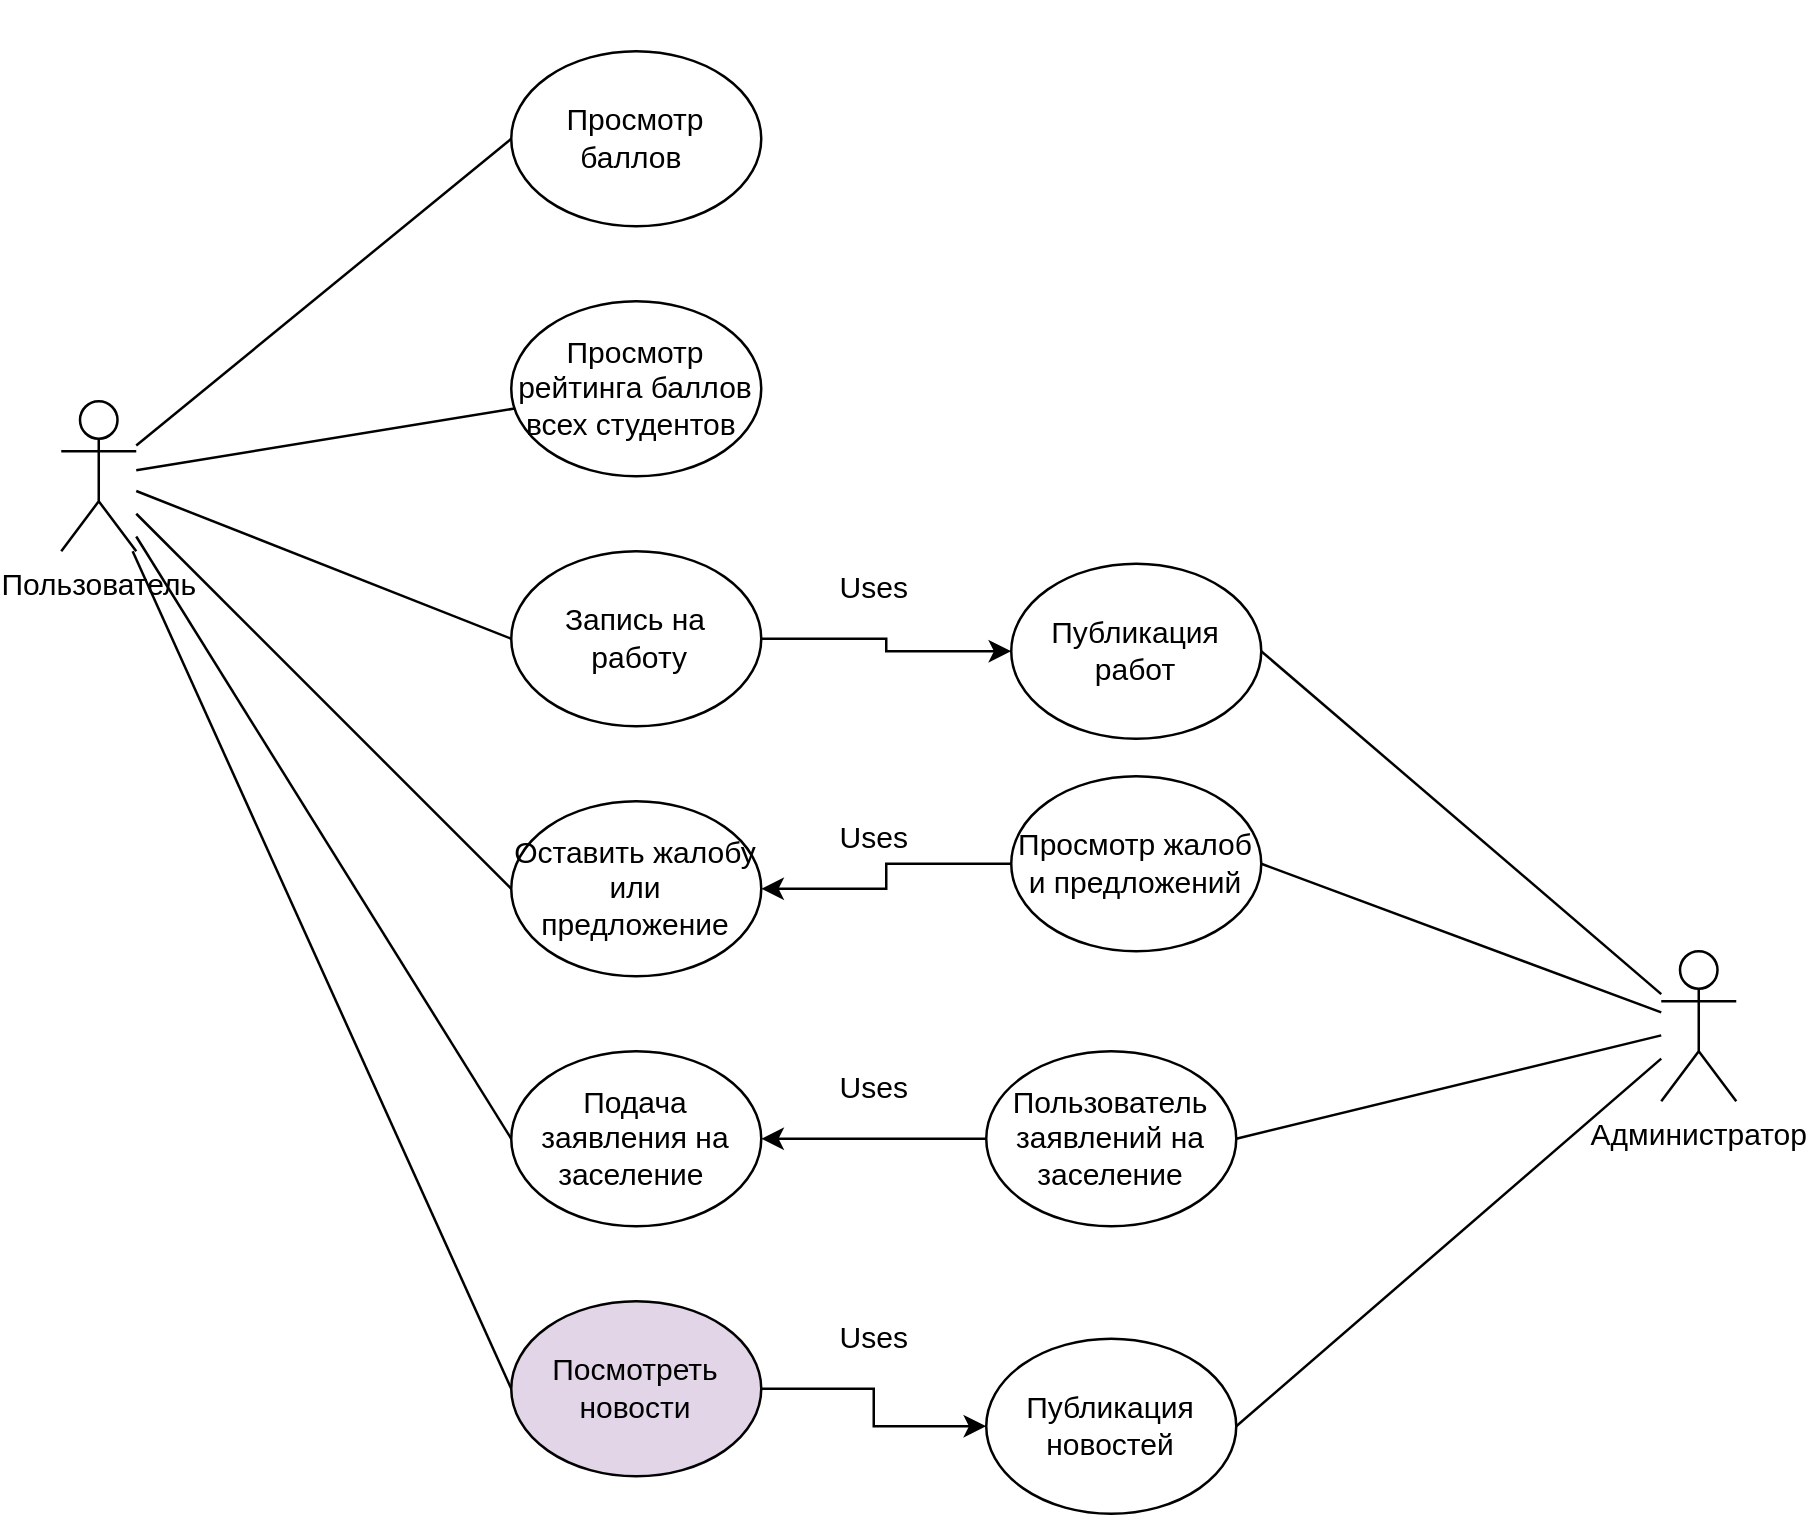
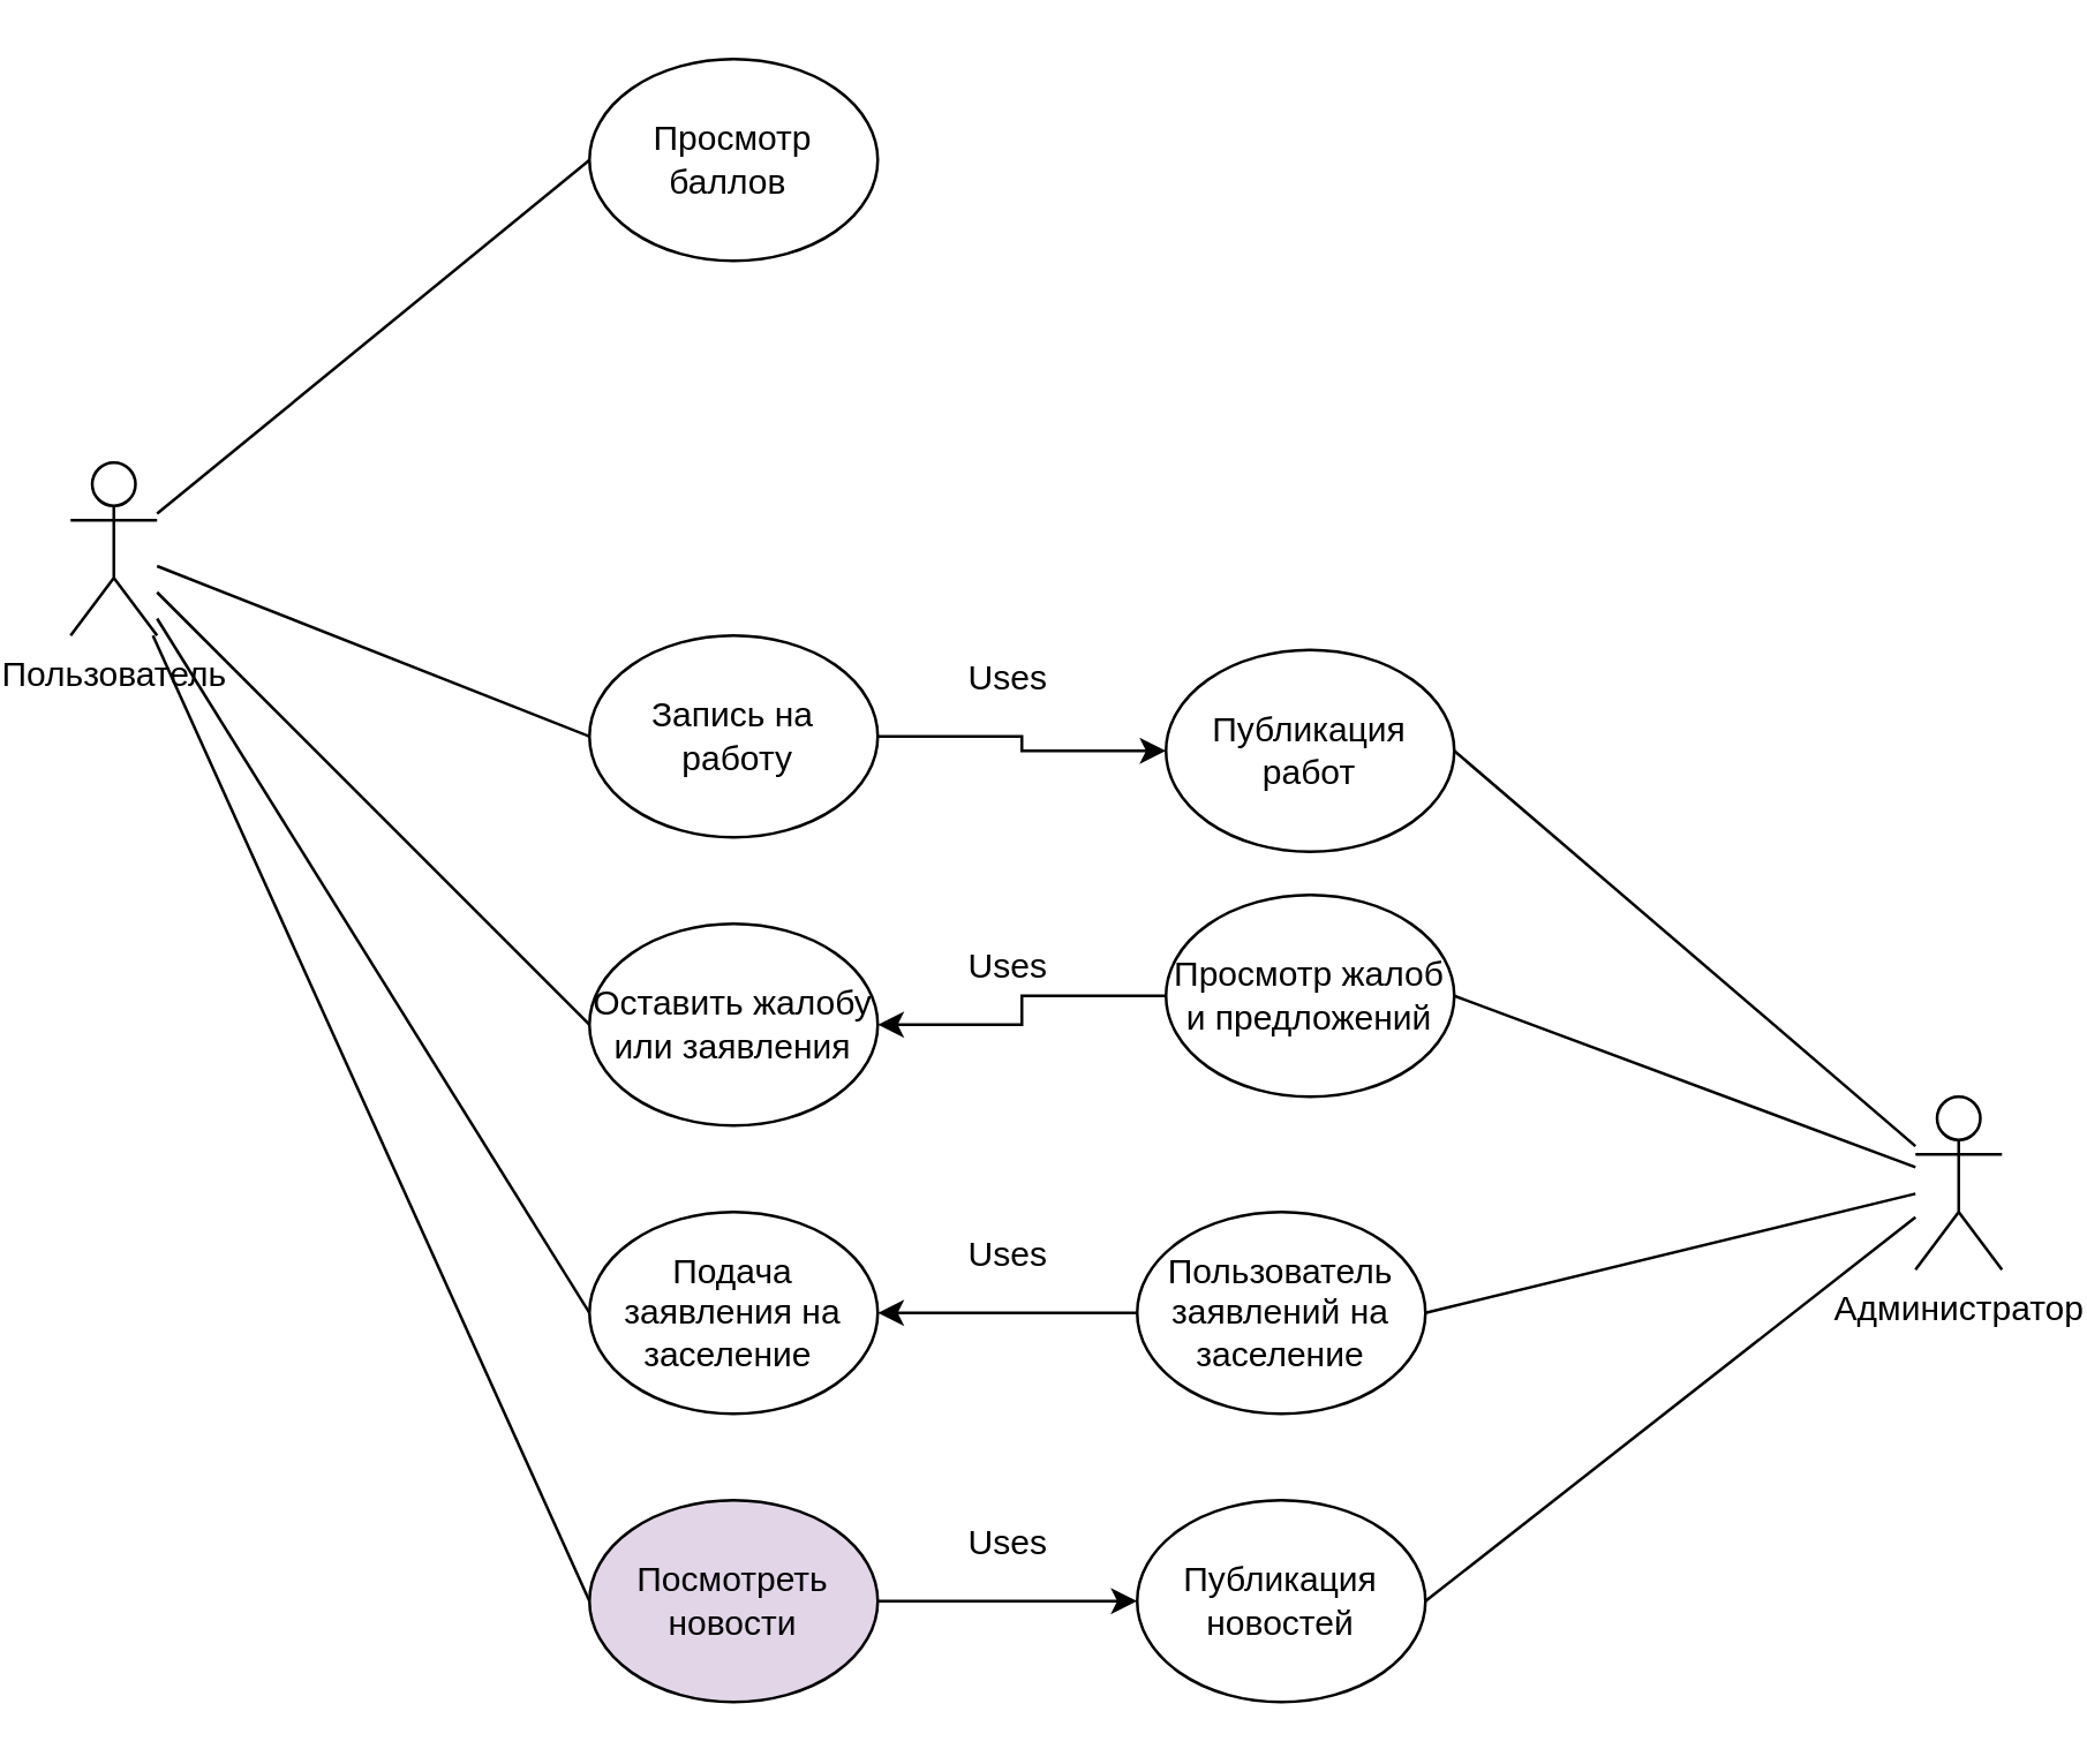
- <mxCell id="10" value="Просмотр рейтинга баллов всех студентов&amp;nbsp;" style="ellipse;whiteSpace=wrap;html=1;" vertex="1" parent="1"><mxGeometry x="200" y="120" width="100" height="70" as="geometry" /></mxCell>
- <mxCell id="3" style="rounded=0;orthogonalLoop=1;jettySize=auto;html=1;endArrow=none;endFill=0;" edge="1" parent="1" source="8" target="10"><mxGeometry relative="1" as="geometry" /></mxCell>
- <mxCell id="13" value="Оставить жалобу или предложение" style="ellipse;whiteSpace=wrap;html=1;" vertex="1" parent="1"><mxGeometry x="200" y="320" width="100" height="70" as="geometry" /></mxCell>
+ <mxCell id="13" value="Оставить жалобу или заявления" style="ellipse;whiteSpace=wrap;html=1;" vertex="1" parent="1"><mxGeometry x="200" y="320" width="100" height="70" as="geometry" /></mxCell>
- <mxCell id="23" value="Публикация новостей" style="ellipse;whiteSpace=wrap;html=1;" vertex="1" parent="1"><mxGeometry x="390" y="535" width="100" height="70" as="geometry" /></mxCell>
+ <mxCell id="23" value="Публикация новостей" style="ellipse;whiteSpace=wrap;html=1;" vertex="1" parent="1"><mxGeometry x="390" y="520" width="100" height="70" as="geometry" /></mxCell>
